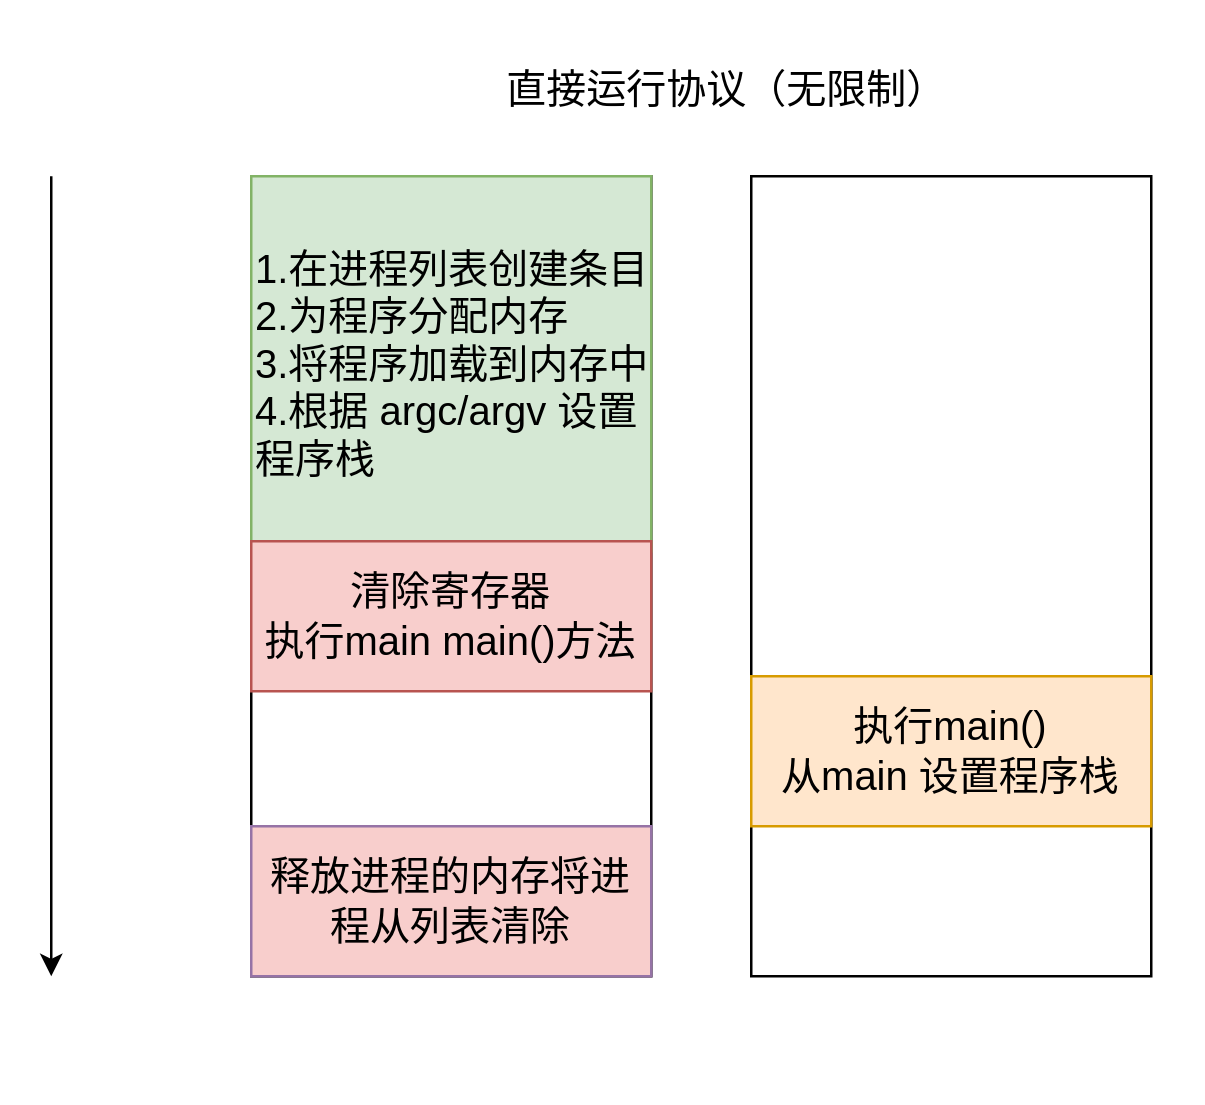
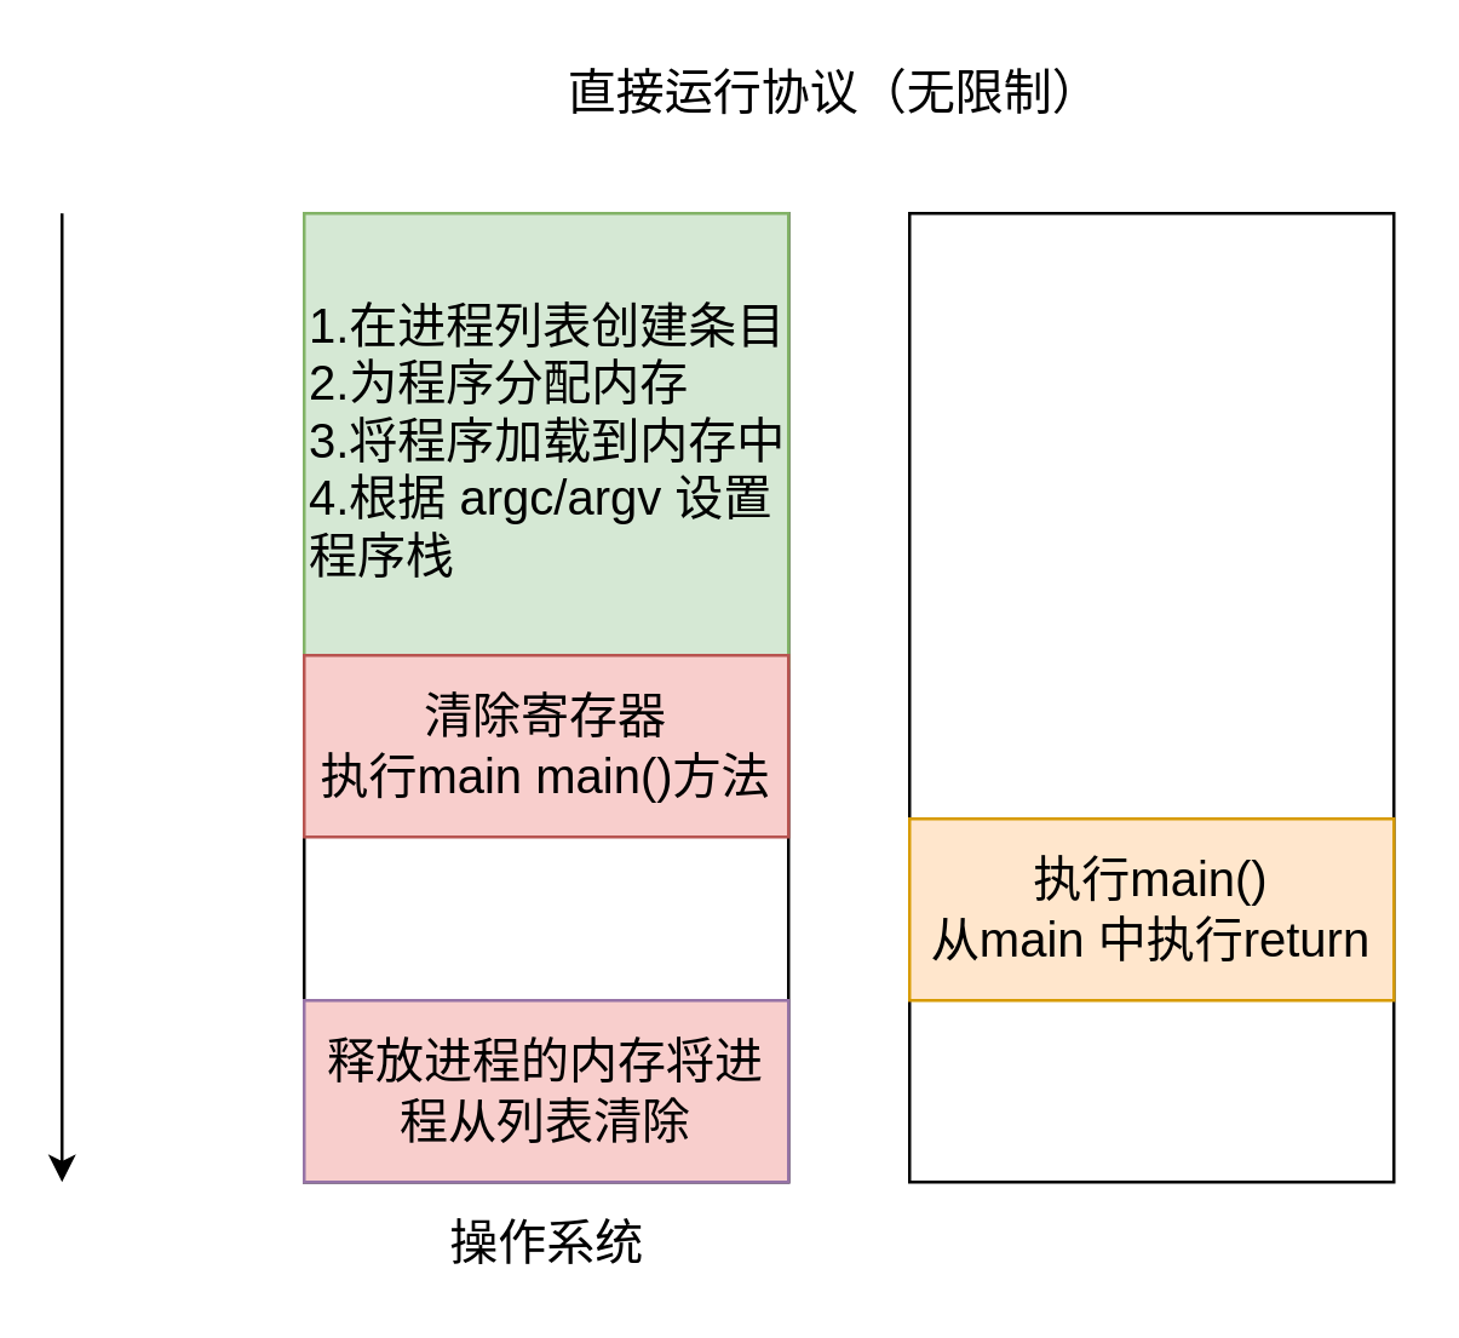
- <mxCell id="3" value="&lt;font style=&quot;font-size: 16px&quot;&gt;直接运行协议（无限制）&lt;/font&gt;" style="text;html=1;align=center;verticalAlign=middle;resizable=0;points=[];autosize=1;" vertex="1" parent="1"><mxGeometry x="195" y="25" width="190" height="20" as="geometry" /></mxCell>
+ <mxCell id="3" value="&lt;font style=&quot;font-size: 16px&quot;&gt;直接运行协议（无限制）&lt;/font&gt;" style="text;html=1;align=center;verticalAlign=middle;resizable=0;points=[];autosize=1;" vertex="1" parent="1"><mxGeometry x="180" y="20" width="190" height="20" as="geometry" /></mxCell>
- <mxCell id="13" value="&lt;font style=&quot;font-size: 16px&quot;&gt;执行main()&lt;br&gt;从main 设置程序栈&lt;/font&gt;" style="rounded=0;whiteSpace=wrap;html=1;fillColor=#ffe6cc;strokeColor=#d79b00;" vertex="1" parent="11"><mxGeometry y="200" width="160" height="60" as="geometry" /></mxCell>
+ <mxCell id="13" value="&lt;font style=&quot;font-size: 16px&quot;&gt;执行main()&lt;br&gt;从main 中执行return&lt;/font&gt;" style="rounded=0;whiteSpace=wrap;html=1;fillColor=#ffe6cc;strokeColor=#d79b00;" vertex="1" parent="11"><mxGeometry y="200" width="160" height="60" as="geometry" /></mxCell>
+ <mxCell id="5" value="&lt;font style=&quot;font-size: 16px&quot;&gt;操作系统&lt;/font&gt;" style="text;html=1;align=center;verticalAlign=middle;resizable=0;points=[];autosize=1;" vertex="1" parent="4"><mxGeometry x="40" y="330" width="80" height="20" as="geometry" /></mxCell>
